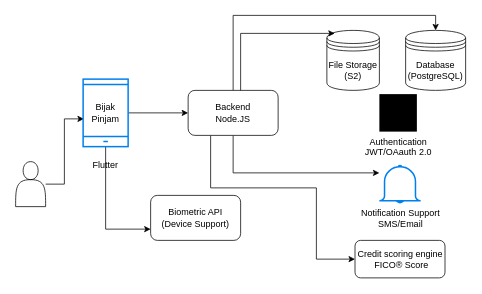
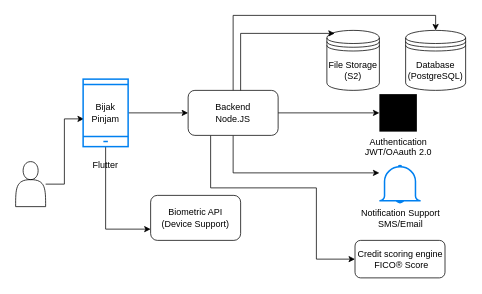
+ <mxCell id="5" style="edgeStyle=orthogonalEdgeStyle;rounded=0;orthogonalLoop=1;jettySize=auto;html=1;" edge="1" parent="1" source="8" target="11"><mxGeometry relative="1" as="geometry" /></mxCell>
